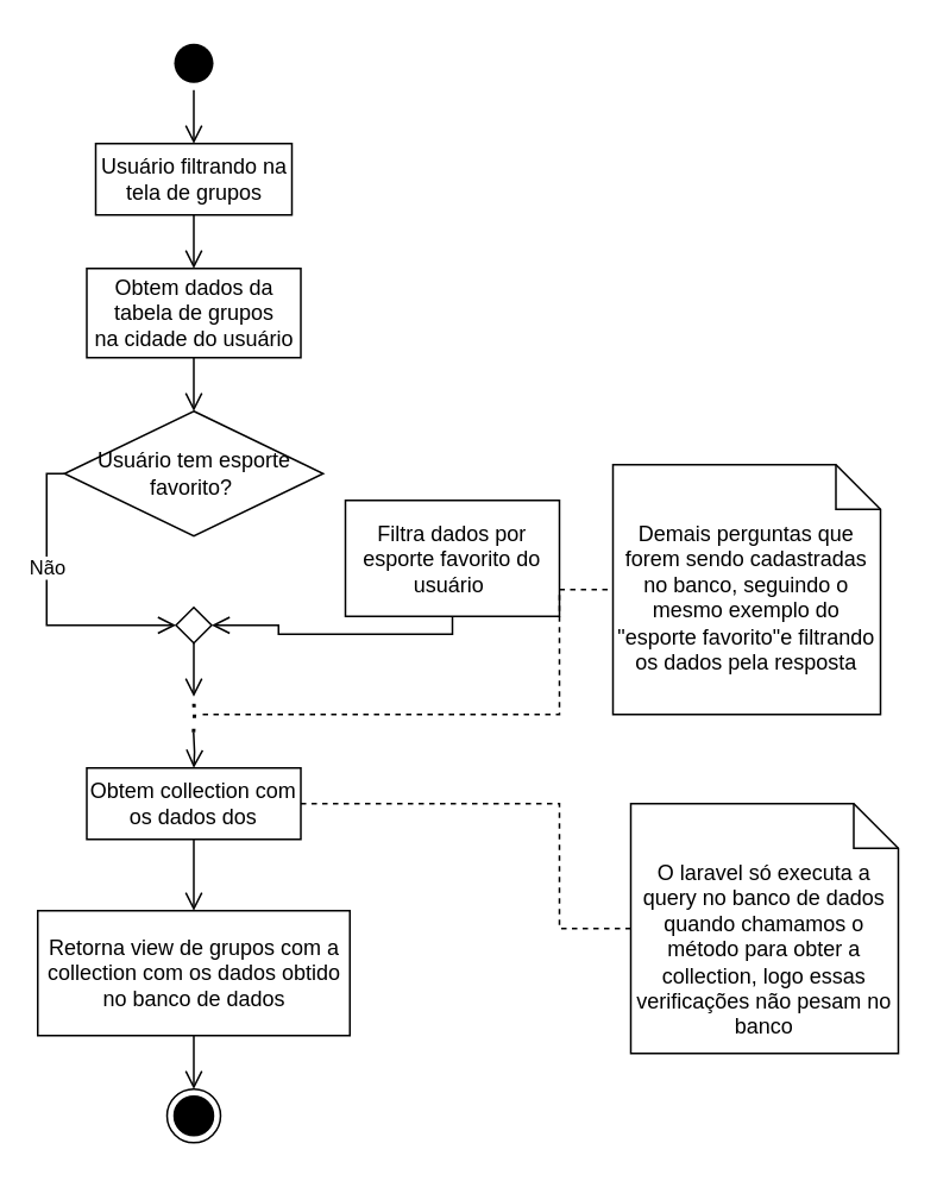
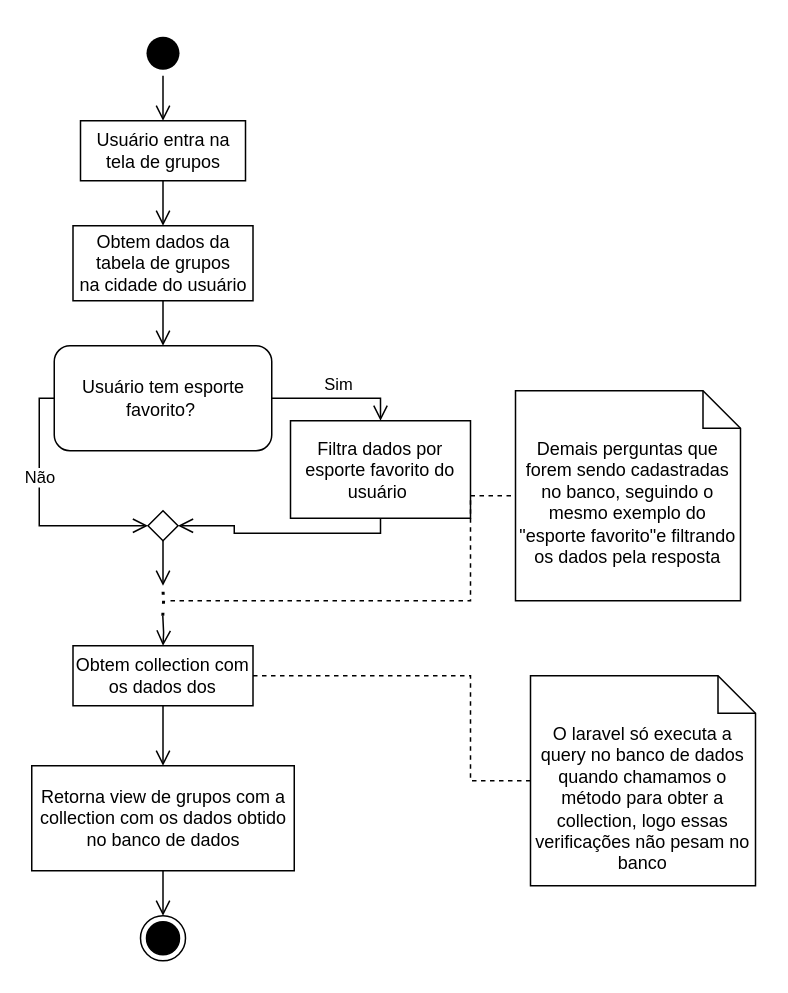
- <mxCell id="4" value="Usuário filtrando na&lt;br&gt;tela de grupos" style="html=1;" vertex="1" parent="1"><mxGeometry x="53" y="80" width="110" height="40" as="geometry" /></mxCell>
+ <mxCell id="4" value="Usuário entra na&lt;br&gt;tela de grupos" style="html=1;" vertex="1" parent="1"><mxGeometry x="53" y="80" width="110" height="40" as="geometry" /></mxCell>
- <mxCell id="7" value="Usuário tem esporte favorito?&amp;nbsp;" style="rhombus;whiteSpace=wrap;html=1;" vertex="1" parent="1"><mxGeometry x="35.5" y="230" width="145" height="70" as="geometry" /></mxCell>
+ <mxCell id="7" value="Usuário tem esporte favorito?&amp;nbsp;" style="whiteSpace=wrap;html=1;rounded=1;" vertex="1" parent="1"><mxGeometry x="35.5" y="230" width="145" height="70" as="geometry" /></mxCell>
+ <mxCell id="10" value="Sim" style="edgeStyle=orthogonalEdgeStyle;html=1;verticalAlign=bottom;endArrow=open;endSize=8;strokeColor=#000000;rounded=0;exitX=1;exitY=0.5;exitDx=0;exitDy=0;entryX=0.5;entryY=0;entryDx=0;entryDy=0;" edge="1" parent="1" source="7" target="9"><mxGeometry relative="1" as="geometry"><mxPoint x="118" y="240" as="targetPoint" /><mxPoint x="118" y="210" as="sourcePoint" /></mxGeometry></mxCell>
